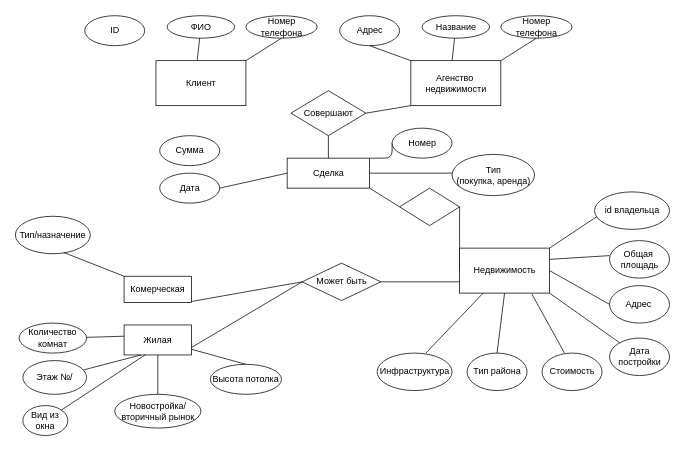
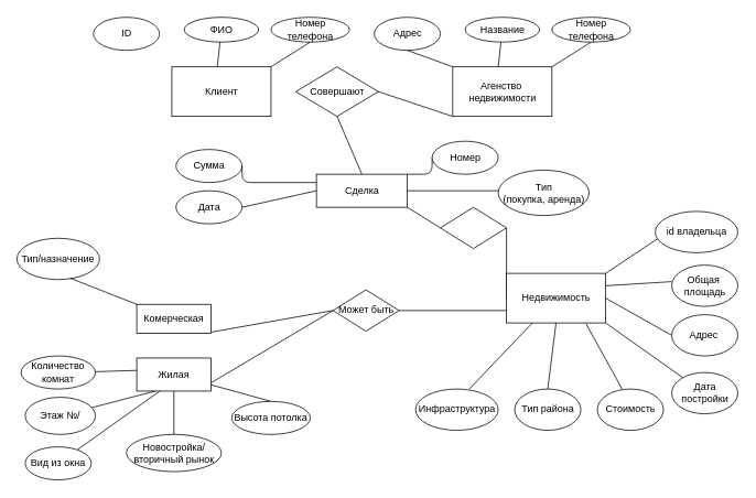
- <mxCell id="18" value="Совершают" style="rhombus;whiteSpace=wrap;html=1;" vertex="1" parent="1"><mxGeometry x="387.5" y="120" width="100" height="60" as="geometry" /></mxCell>
+ <mxCell id="18" value="Совершают" style="rhombus;whiteSpace=wrap;html=1;" vertex="1" parent="1"><mxGeometry x="357.5" y="80" width="100" height="60" as="geometry" /></mxCell>
+ <mxCell id="60" value="" style="endArrow=none;html=1;entryX=0;entryY=0.25;entryDx=0;entryDy=0;exitX=1;exitY=0.5;exitDx=0;exitDy=0;" edge="1" parent="1" source="59" target="21"><mxGeometry width="50" height="50" relative="1" as="geometry"><mxPoint x="352.5" y="350" as="sourcePoint" /><mxPoint x="402.5" y="300" as="targetPoint" /><Array as="points"><mxPoint x="292.5" y="220" /></Array></mxGeometry></mxCell>
- <mxCell id="40" value="Может быть" style="rhombus;whiteSpace=wrap;html=1;" vertex="1" parent="1"><mxGeometry x="402.5" y="350" width="105" height="50" as="geometry" /></mxCell>
+ <mxCell id="40" value="Может быть" style="rhombus;whiteSpace=wrap;html=1;" vertex="1" parent="1"><mxGeometry x="402.5" y="350" width="80" height="50" as="geometry" /></mxCell>
- <mxCell id="49" value="Вид из окна" style="ellipse;whiteSpace=wrap;html=1;" vertex="1" parent="1"><mxGeometry x="30" y="540" width="60" height="40" as="geometry" /></mxCell>
+ <mxCell id="49" value="Вид из окна" style="ellipse;whiteSpace=wrap;html=1;" vertex="1" parent="1"><mxGeometry x="30" y="540" width="80" height="40" as="geometry" /></mxCell>
